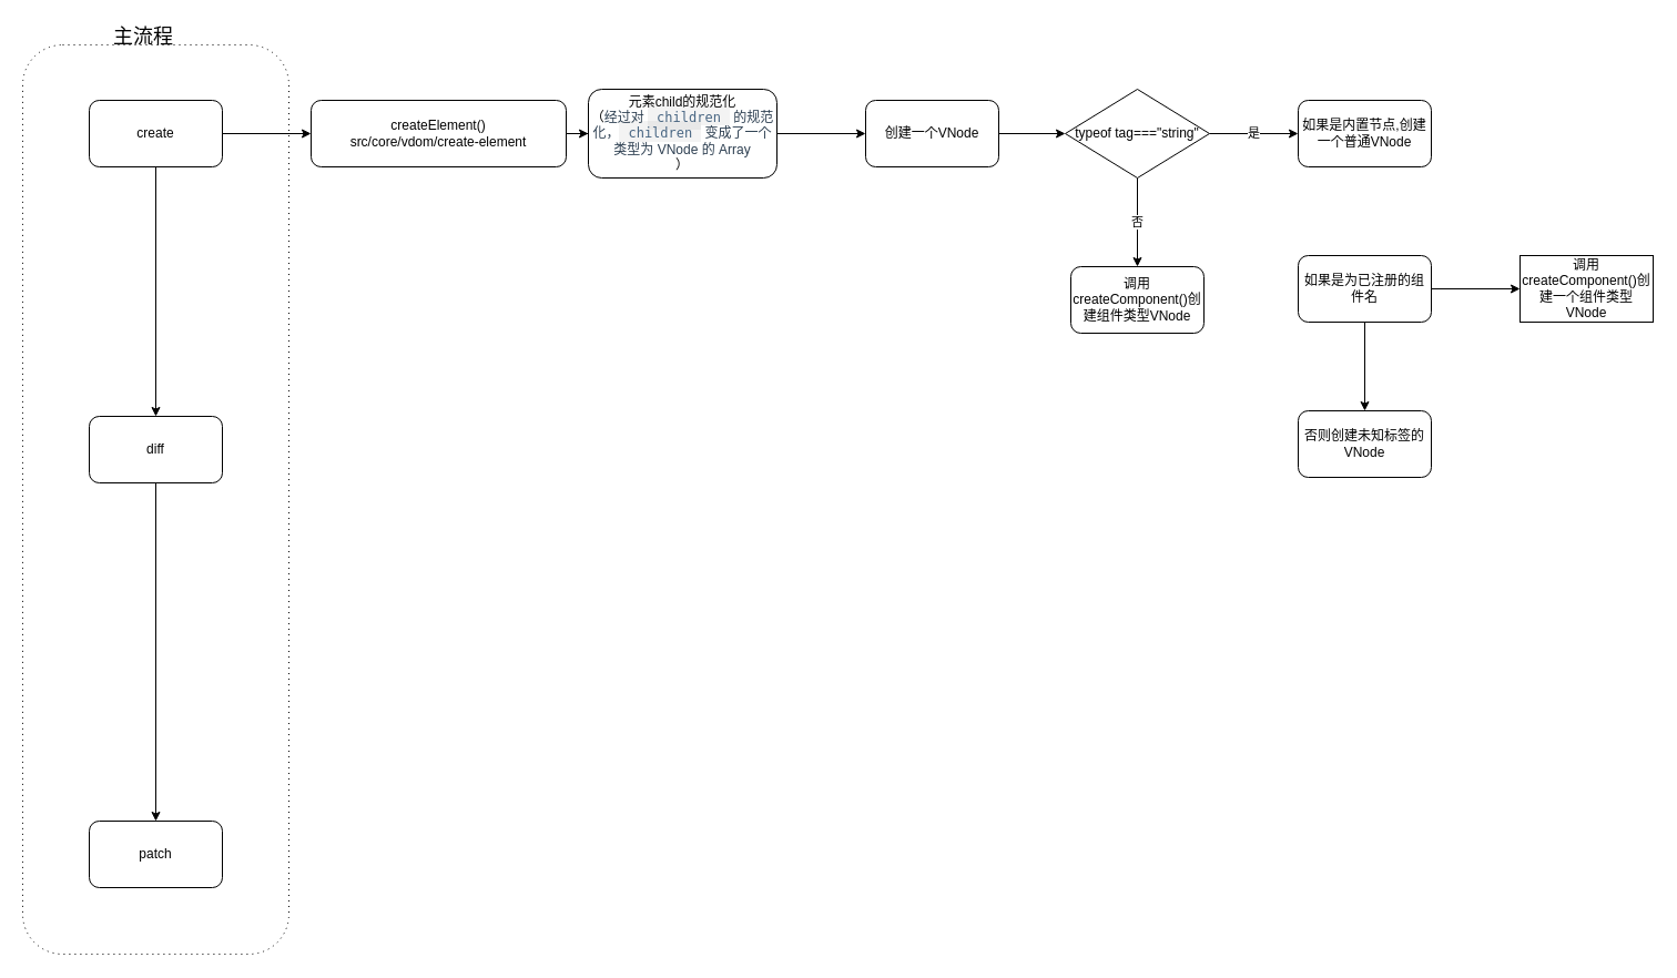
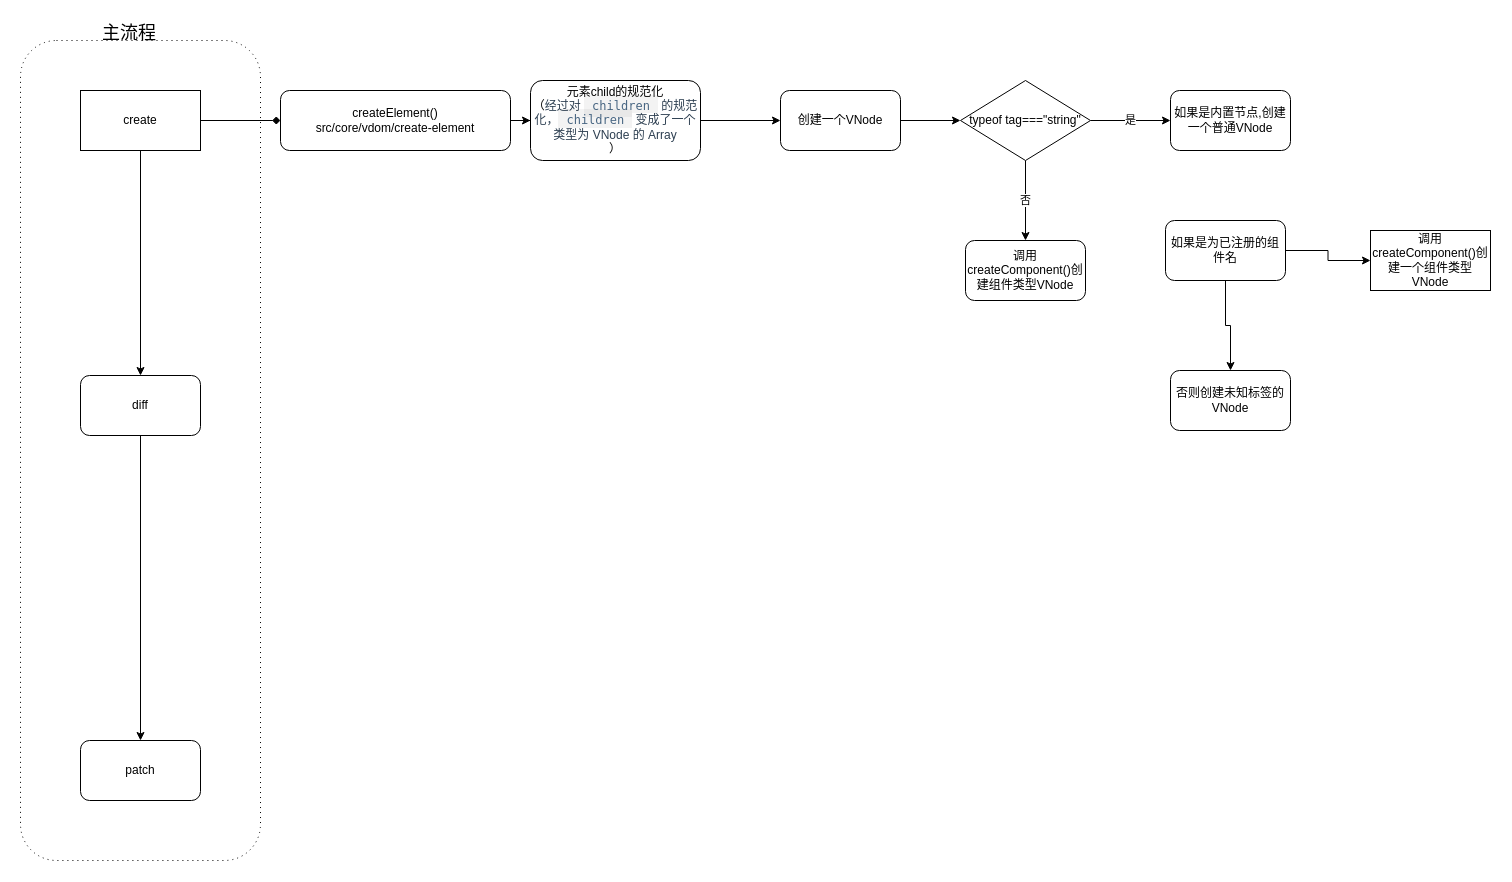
- <mxCell id="5" value="create" style="rounded=1;whiteSpace=wrap;html=1;" parent="1" vertex="1"><mxGeometry x="80" y="90" width="120" height="60" as="geometry" /></mxCell>
+ <mxCell id="5" value="create" style="whiteSpace=wrap;html=1;rounded=0;" parent="1" vertex="1"><mxGeometry x="80" y="90" width="120" height="60" as="geometry" /></mxCell>
- <mxCell id="4" value="" style="edgeStyle=orthogonalEdgeStyle;rounded=0;orthogonalLoop=1;jettySize=auto;html=1;" parent="1" source="5" target="7" edge="1"><mxGeometry relative="1" as="geometry" /></mxCell>
+ <mxCell id="4" value="" style="edgeStyle=orthogonalEdgeStyle;rounded=0;orthogonalLoop=1;jettySize=auto;html=1;endArrow=diamond;" parent="1" source="5" target="7" edge="1"><mxGeometry relative="1" as="geometry" /></mxCell>
- <mxCell id="21" value="如果是为已注册的组件名" style="rounded=1;whiteSpace=wrap;html=1;" parent="16" vertex="1"><mxGeometry x="210" y="150" width="120" height="60" as="geometry" /></mxCell>
+ <mxCell id="21" value="如果是为已注册的组件名" style="rounded=1;whiteSpace=wrap;html=1;" parent="16" vertex="1"><mxGeometry x="205" y="140" width="120" height="60" as="geometry" /></mxCell>
